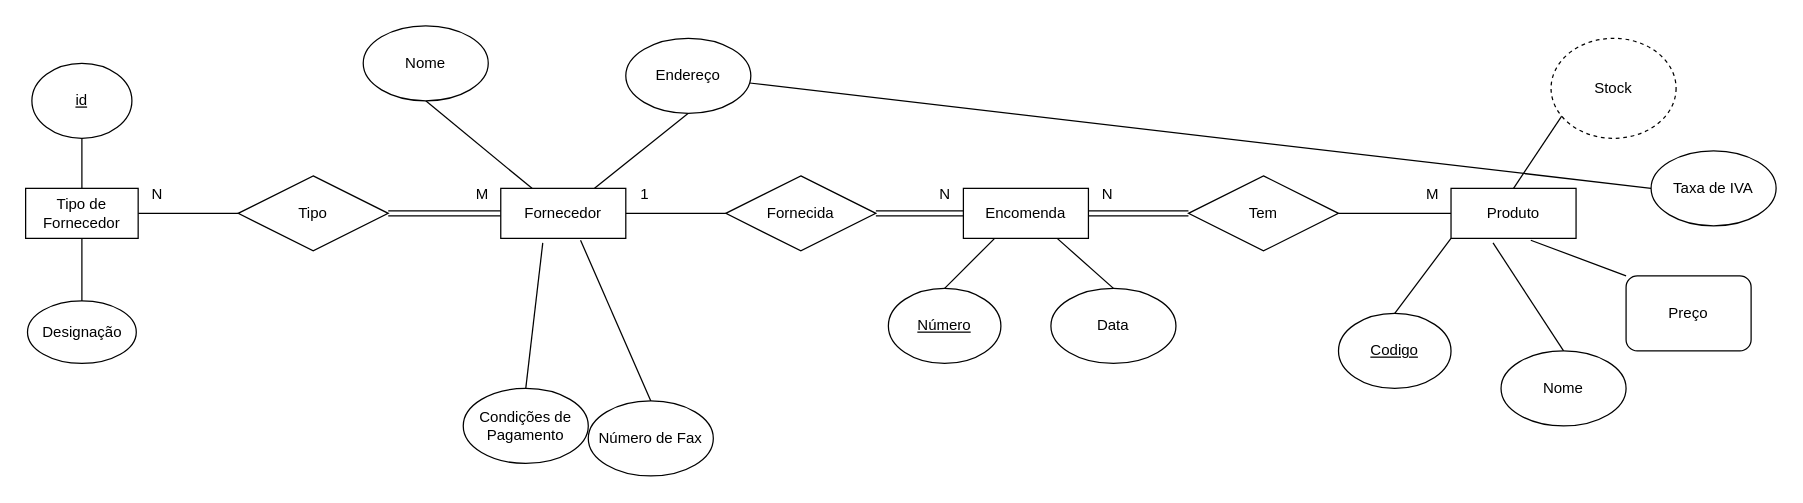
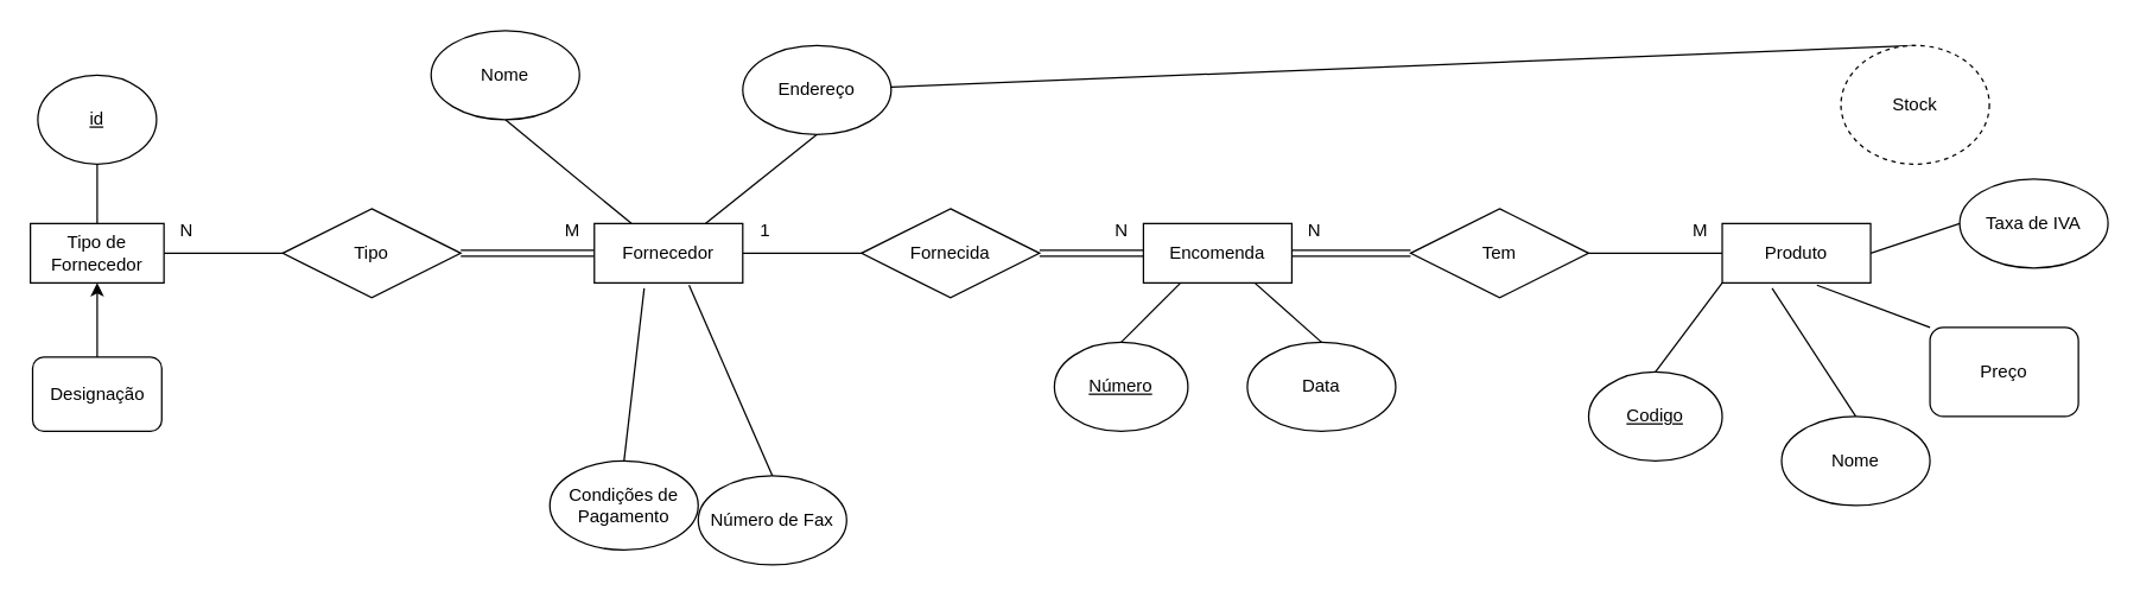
- <mxCell id="5" value="" style="endArrow=none;html=1;rounded=0;exitX=0;exitY=0.5;exitDx=0;exitDy=0;" parent="1" source="9" target="15" edge="1"><mxGeometry width="50" height="50" relative="1" as="geometry"><mxPoint x="1380" y="280" as="sourcePoint" /><mxPoint x="1360.32" y="205.4" as="targetPoint" /></mxGeometry></mxCell>
+ <mxCell id="5" value="" style="endArrow=none;html=1;rounded=0;entryX=1;entryY=0.5;entryDx=0;entryDy=0;exitX=0;exitY=0.5;exitDx=0;exitDy=0;" parent="1" source="9" target="32" edge="1"><mxGeometry width="50" height="50" relative="1" as="geometry"><mxPoint x="1380" y="280" as="sourcePoint" /><mxPoint x="1360.32" y="205.4" as="targetPoint" /></mxGeometry></mxCell>
- <mxCell id="24" value="" style="endArrow=none;html=1;rounded=0;entryX=0.5;entryY=0;entryDx=0;entryDy=0;exitX=0.5;exitY=0;exitDx=0;exitDy=0;" parent="1" source="25" target="32" edge="1"><mxGeometry width="50" height="50" relative="1" as="geometry"><mxPoint x="1225" y="115" as="sourcePoint" /><mxPoint x="1215" y="200" as="targetPoint" /></mxGeometry></mxCell>
+ <mxCell id="24" value="" style="endArrow=none;html=1;rounded=0;exitX=0.5;exitY=0;exitDx=0;exitDy=0;" parent="1" source="25" target="15" edge="1"><mxGeometry width="50" height="50" relative="1" as="geometry"><mxPoint x="1225" y="115" as="sourcePoint" /><mxPoint x="1215" y="200" as="targetPoint" /></mxGeometry></mxCell>
- <mxCell id="49" value="" style="endArrow=none;html=1;rounded=0;entryX=0.5;entryY=1;entryDx=0;entryDy=0;exitX=0.5;exitY=0;exitDx=0;exitDy=0;" parent="1" source="46" target="51" edge="1"><mxGeometry width="50" height="50" relative="1" as="geometry"><mxPoint x="80" y="190" as="sourcePoint" /><mxPoint x="210" y="190" as="targetPoint" /></mxGeometry></mxCell>
+ <mxCell id="49" value="" style="endArrow=classic;html=1;rounded=0;entryX=0.5;entryY=1;entryDx=0;entryDy=0;exitX=0.5;exitY=0;exitDx=0;exitDy=0;" parent="1" source="46" target="51" edge="1"><mxGeometry width="50" height="50" relative="1" as="geometry"><mxPoint x="80" y="190" as="sourcePoint" /><mxPoint x="210" y="190" as="targetPoint" /></mxGeometry></mxCell>
- <mxCell id="46" value="Designação" style="ellipse;whiteSpace=wrap;html=1;" parent="1" vertex="1"><mxGeometry x="21.5" y="240" width="87" height="50" as="geometry" /></mxCell>
+ <mxCell id="46" value="Designação" style="whiteSpace=wrap;html=1;rounded=1;" parent="1" vertex="1"><mxGeometry x="21.5" y="240" width="87" height="50" as="geometry" /></mxCell>
